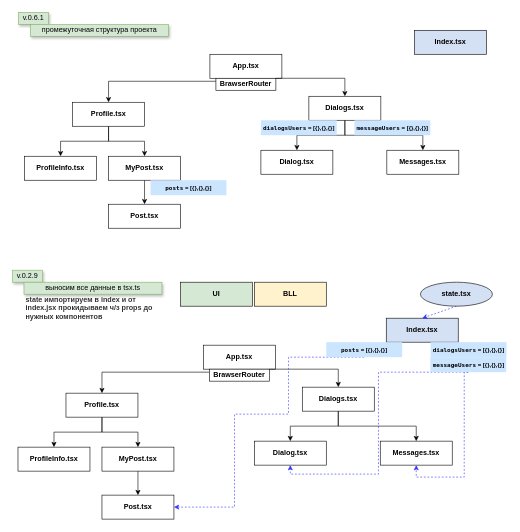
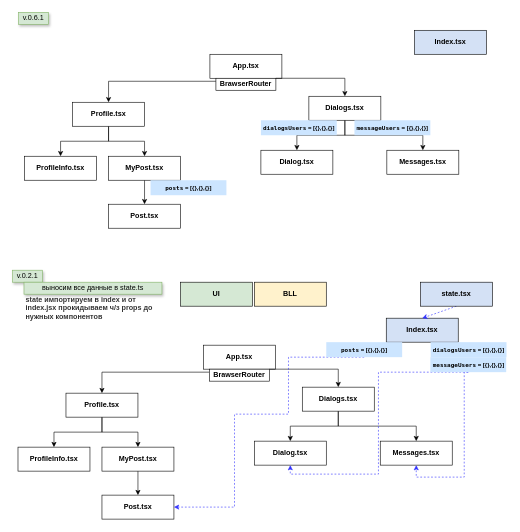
- <mxCell id="3" value="промежуточная структура проекта" style="text;html=1;strokeColor=#82b366;fillColor=#D5E8D4;align=center;verticalAlign=middle;whiteSpace=wrap;rounded=0;glass=0;shadow=1;" parent="1" vertex="1"><mxGeometry x="50" y="40" width="230" height="20" as="geometry" /></mxCell>
- <mxCell id="24" value="v.0.2.9" style="text;html=1;strokeColor=#82b366;fillColor=#d5e8d4;align=center;verticalAlign=middle;whiteSpace=wrap;rounded=0;glass=0;shadow=1;" vertex="1" parent="1"><mxGeometry y="450" width="50" height="20" as="geometry" x="20" /></mxCell>
+ <mxCell id="24" value="v.0.2.1" style="text;html=1;strokeColor=#82b366;fillColor=#d5e8d4;align=center;verticalAlign=middle;whiteSpace=wrap;rounded=0;glass=0;shadow=1;" vertex="1" parent="1"><mxGeometry y="450" width="50" height="20" as="geometry" x="20" /></mxCell>
- <mxCell id="25" value="выносим все данные в tsx.ts" style="text;html=1;strokeColor=#82b366;fillColor=#D5E8D4;align=center;verticalAlign=middle;whiteSpace=wrap;rounded=0;glass=0;shadow=1;" vertex="1" parent="1"><mxGeometry x="39" y="470" width="230" height="20" as="geometry" /></mxCell>
+ <mxCell id="25" value="выносим все данные в state.ts" style="text;html=1;strokeColor=#82b366;fillColor=#D5E8D4;align=center;verticalAlign=middle;whiteSpace=wrap;rounded=0;glass=0;shadow=1;" vertex="1" parent="1"><mxGeometry x="39" y="470" width="230" height="20" as="geometry" /></mxCell>
- <mxCell id="50" value="&lt;b&gt;state.tsx&lt;/b&gt;" style="ellipse;whiteSpace=wrap;html=1;fillColor=#D4E1F5;shadow=0;strokeColor=#000000;" vertex="1" parent="1"><mxGeometry x="700" y="470" width="120" height="40" as="geometry" /></mxCell>
+ <mxCell id="50" value="&lt;b&gt;state.tsx&lt;/b&gt;" style="rounded=0;whiteSpace=wrap;html=1;fillColor=#D4E1F5;shadow=0;strokeColor=#000000;" vertex="1" parent="1"><mxGeometry x="700" y="470" width="120" height="40" as="geometry" /></mxCell>
